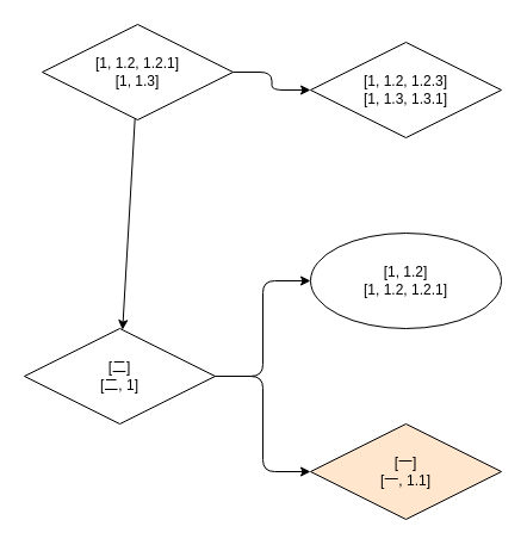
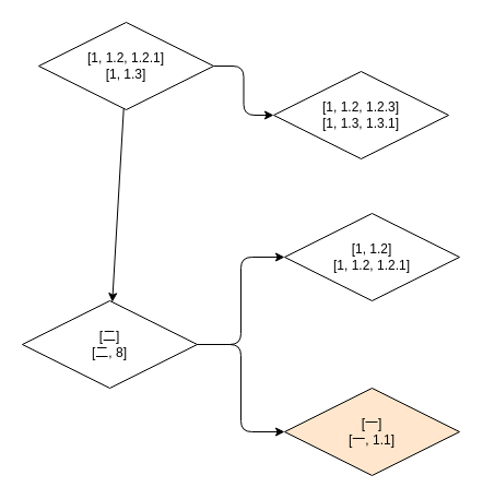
- <mxCell id="10" value="[1, 1.2, 1.2.3]&lt;br&gt;[1, 1.3, 1.3.1]" style="rhombus;whiteSpace=wrap;html=1;" vertex="1" parent="1"><mxGeometry x="260" y="35" width="160" height="80" as="geometry" /></mxCell>
+ <mxCell id="10" value="[1, 1.2, 1.2.3]&lt;br&gt;[1, 1.3, 1.3.1]" style="rhombus;whiteSpace=wrap;html=1;" vertex="1" parent="1"><mxGeometry x="250" y="65" width="160" height="80" as="geometry" /></mxCell>
- <mxCell id="9" value="[1, 1.2]&lt;br&gt;[1, 1.2, 1.2.1]" style="ellipse;whiteSpace=wrap;html=1;" vertex="1" parent="1"><mxGeometry x="260" y="195" width="160" height="80" as="geometry" /></mxCell>
+ <mxCell id="9" value="[1, 1.2]&lt;br&gt;[1, 1.2, 1.2.1]" style="rhombus;whiteSpace=wrap;html=1;" vertex="1" parent="1"><mxGeometry x="260" y="195" width="160" height="80" as="geometry" /></mxCell>
- <mxCell id="3" value="[二]&lt;br&gt;[二, 1]" style="rhombus;whiteSpace=wrap;html=1;" vertex="1" parent="1"><mxGeometry x="20" y="275" width="160" height="80" as="geometry" /></mxCell>
+ <mxCell id="3" value="[二]&lt;br&gt;[二, 8]" style="rhombus;whiteSpace=wrap;html=1;" vertex="1" parent="1"><mxGeometry x="20" y="275" width="160" height="80" as="geometry" /></mxCell>
